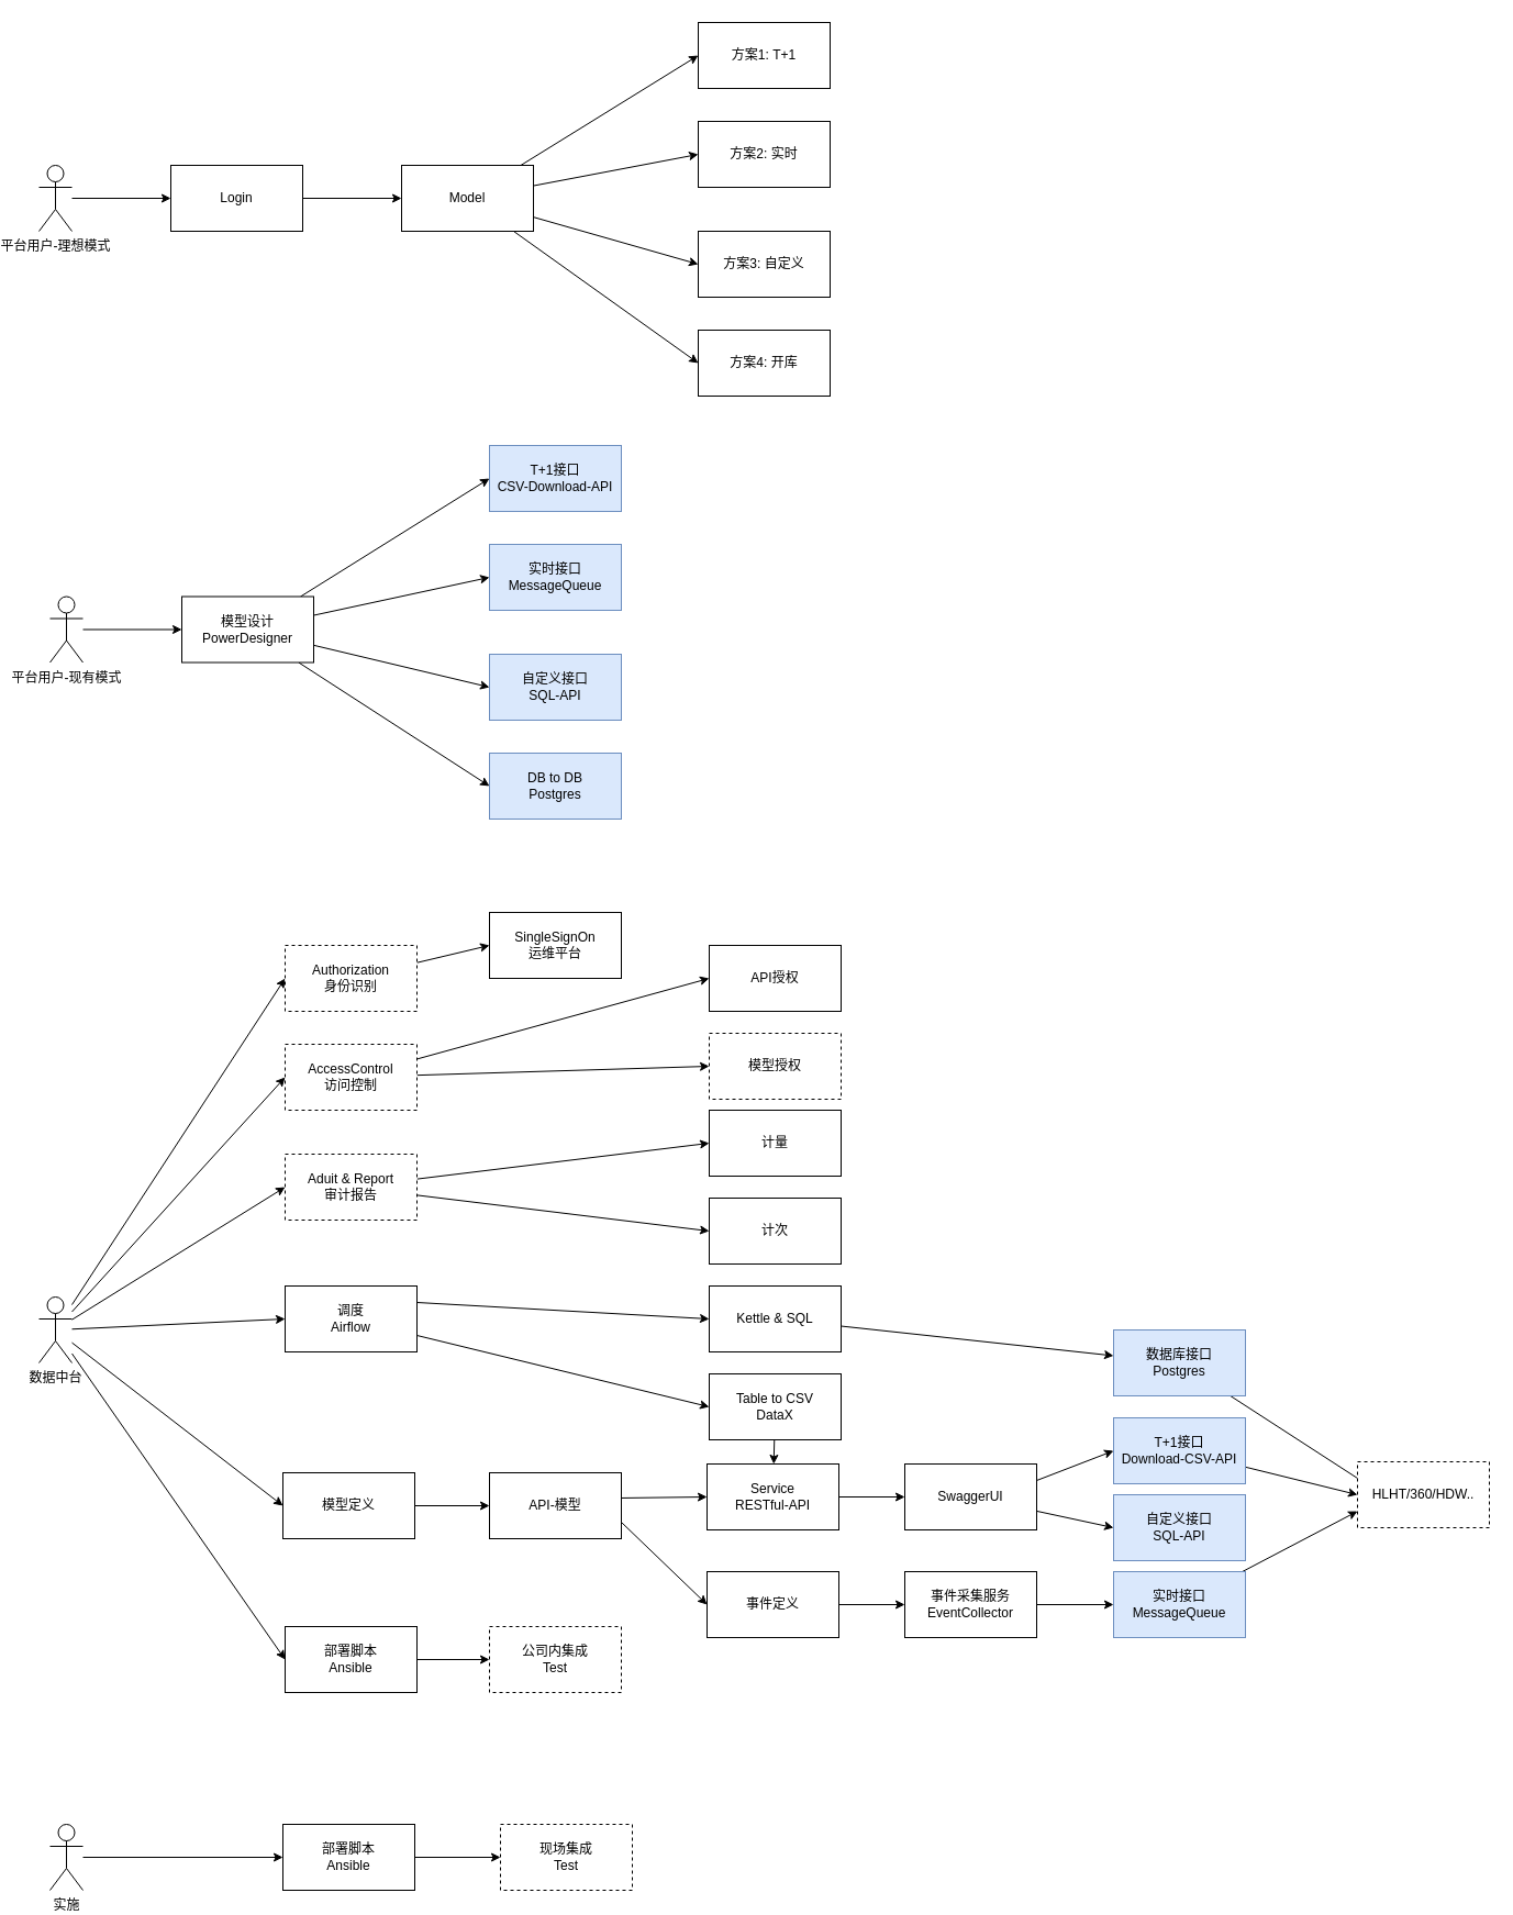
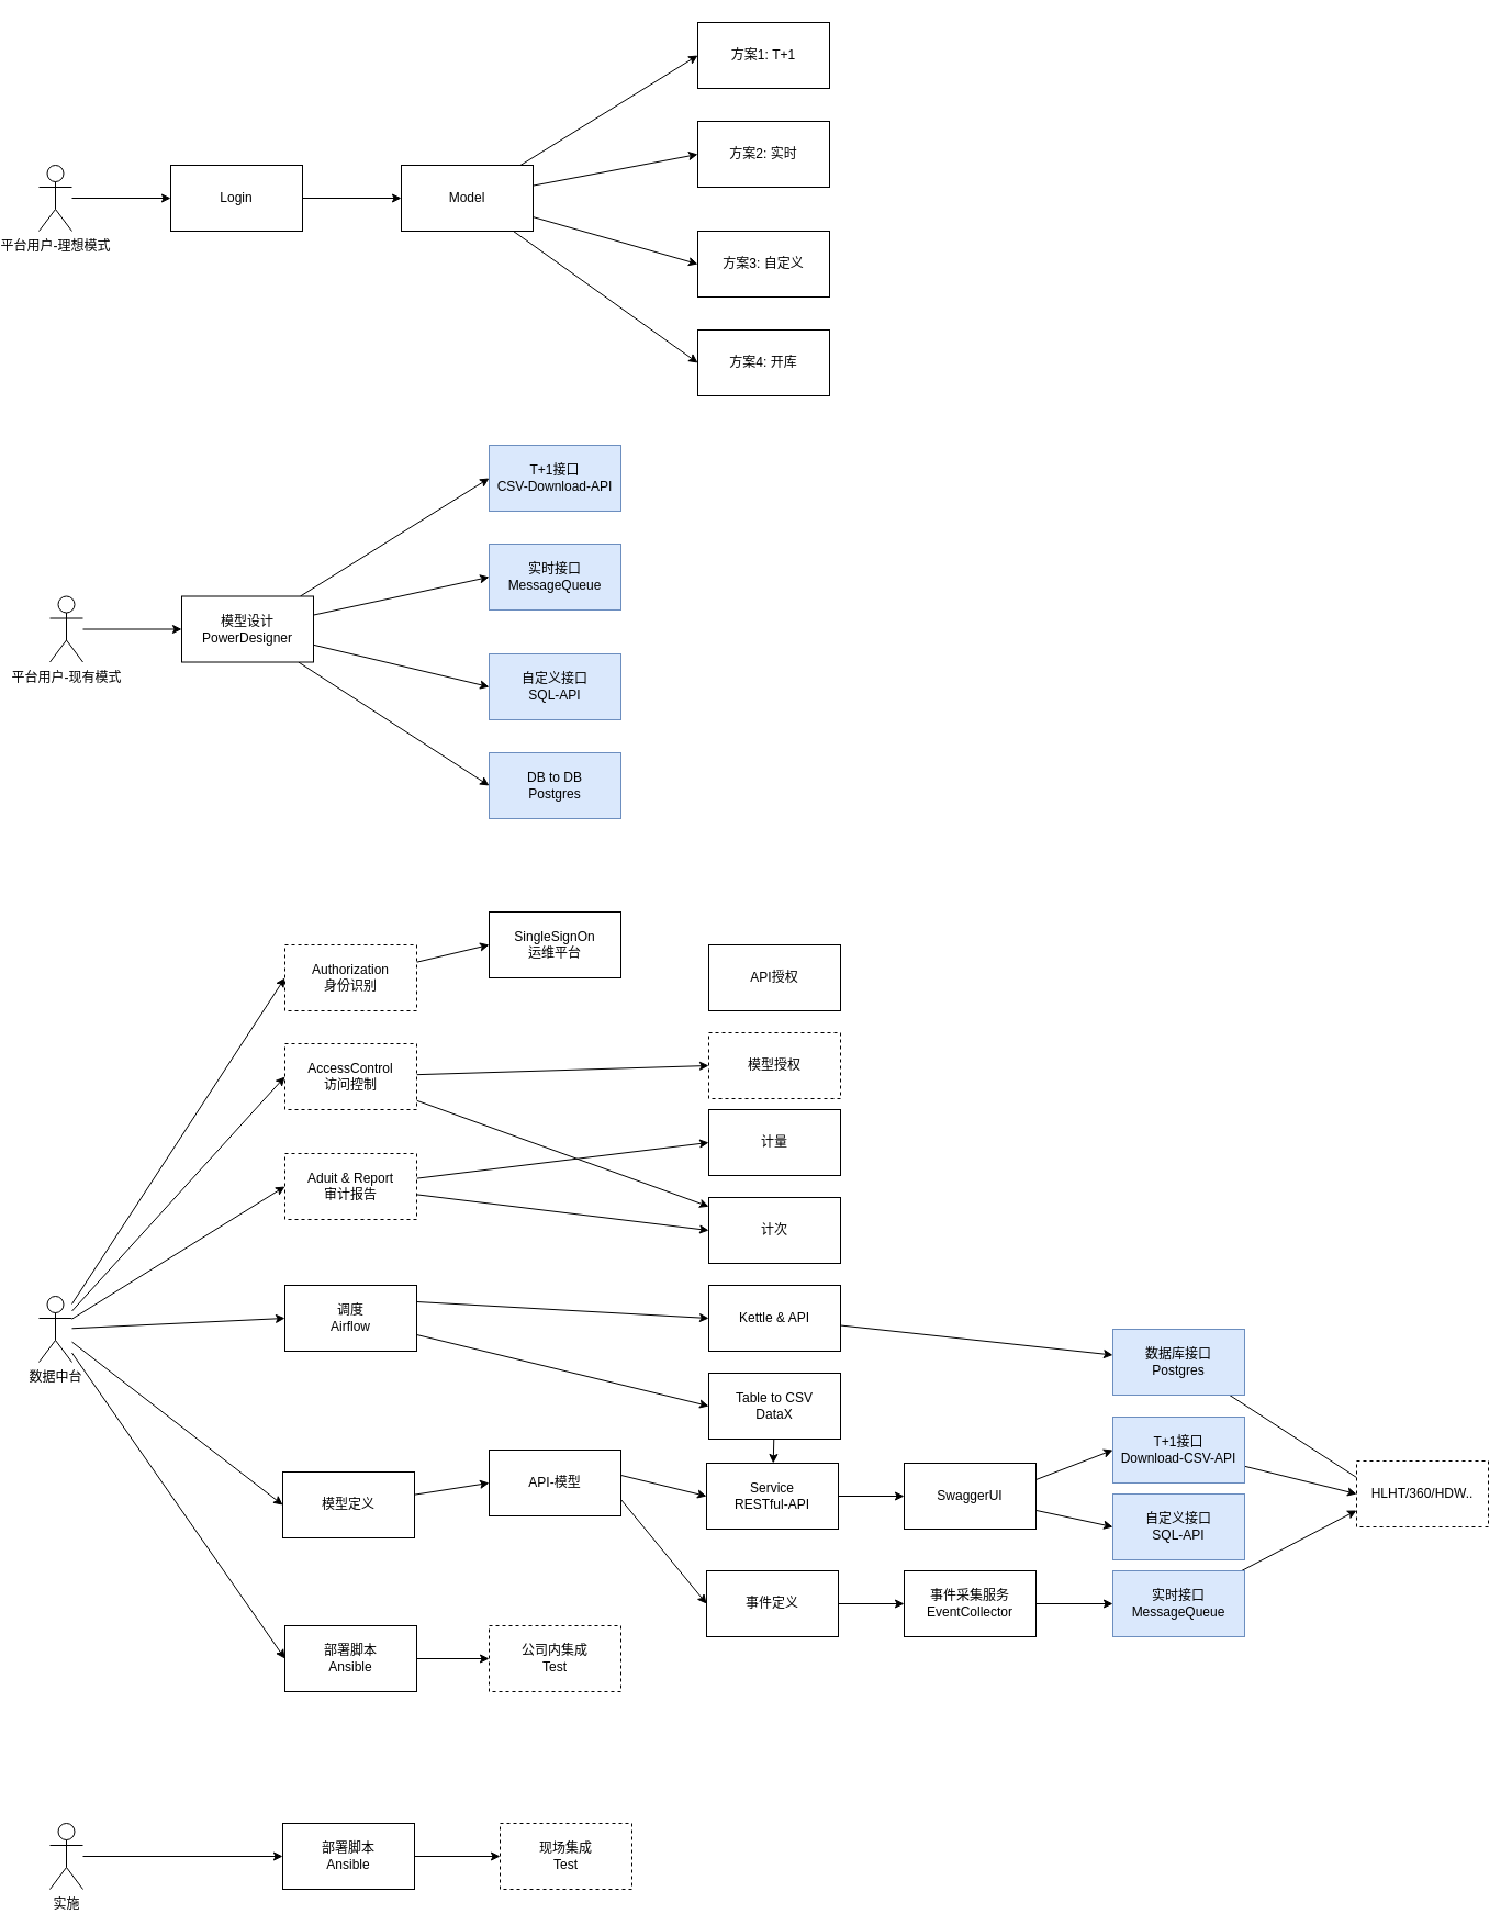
- <mxCell id="8" style="edgeStyle=none;rounded=0;orthogonalLoop=1;jettySize=auto;html=1;entryX=0;entryY=0.5;entryDx=0;entryDy=0;" parent="1" source="10" target="55" edge="1"><mxGeometry relative="1" as="geometry" /></mxCell>
+ <mxCell id="8" style="edgeStyle=none;rounded=0;orthogonalLoop=1;jettySize=auto;html=1;" parent="1" source="10" target="15" edge="1"><mxGeometry relative="1" as="geometry" /></mxCell>
- <mxCell id="57" value="Kettle &amp;amp; SQL" style="rounded=0;whiteSpace=wrap;html=1;" parent="1" vertex="1"><mxGeometry x="630" y="1170" width="120" height="60" as="geometry" /></mxCell>
+ <mxCell id="57" value="Kettle &amp;amp; API" style="rounded=0;whiteSpace=wrap;html=1;" parent="1" vertex="1"><mxGeometry x="630" y="1170" width="120" height="60" as="geometry" /></mxCell>
- <mxCell id="80" value="API-模型" style="rounded=0;whiteSpace=wrap;html=1;" parent="1" vertex="1"><mxGeometry x="430" y="1340" width="120" height="60" as="geometry" /></mxCell>
+ <mxCell id="80" value="API-模型" style="rounded=0;whiteSpace=wrap;html=1;" parent="1" vertex="1"><mxGeometry x="430" y="1320" width="120" height="60" as="geometry" /></mxCell>
